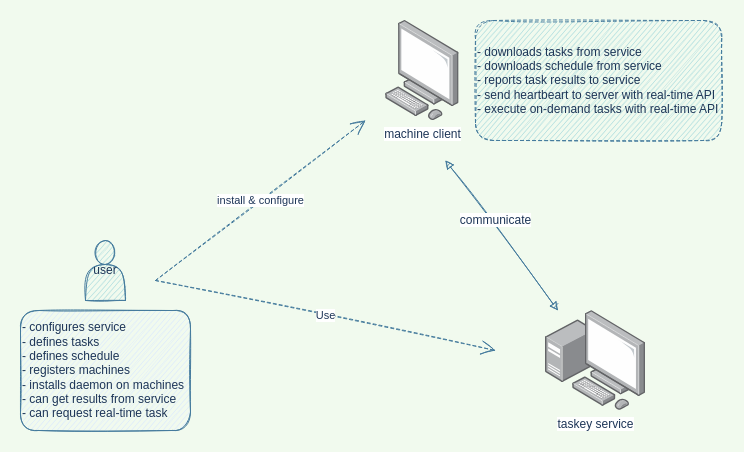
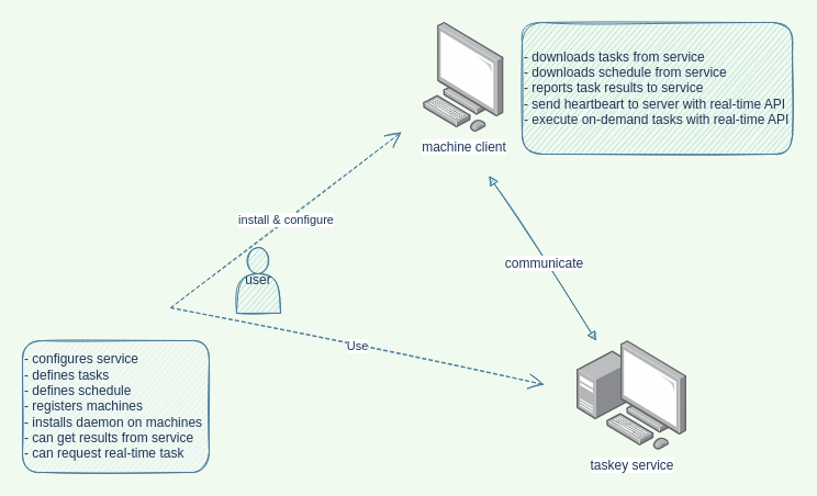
- <mxCell id="6" value="- downloads tasks from service&lt;br&gt;- downloads schedule from service&lt;br&gt;- reports task results to service&lt;br&gt;- send heartbeart to server with real-time API&lt;br&gt;- execute on-demand tasks with real-time API" style="whiteSpace=wrap;html=1;rounded=1;sketch=1;fontColor=#1D3557;strokeColor=#457B9D;fillColor=#A8DADC;align=left;dashed=1;" vertex="1" parent="1"><mxGeometry x="475" y="20" width="246.21" height="120" as="geometry" /></mxCell>
+ <mxCell id="6" value="- downloads tasks from service&lt;br&gt;- downloads schedule from service&lt;br&gt;- reports task results to service&lt;br&gt;- send heartbeart to server with real-time API&lt;br&gt;- execute on-demand tasks with real-time API" style="whiteSpace=wrap;html=1;rounded=1;sketch=1;fontColor=#1D3557;strokeColor=#457B9D;fillColor=#A8DADC;align=left;" vertex="1" parent="1"><mxGeometry x="475" y="20" width="246.21" height="120" as="geometry" /></mxCell>
- <mxCell id="10" value="&lt;span style=&quot;background-color: rgb(255 , 255 , 255)&quot;&gt;communicate&lt;/span&gt;" style="text;html=1;align=center;verticalAlign=middle;resizable=0;points=[];autosize=1;strokeColor=none;fillColor=none;fontColor=#1D3557;" vertex="1" parent="1"><mxGeometry x="450" y="210" width="90" height="20" as="geometry" /></mxCell>
+ <mxCell id="10" value="&lt;span style=&quot;background-color: rgb(255 , 255 , 255)&quot;&gt;communicate&lt;/span&gt;" style="text;html=1;align=center;verticalAlign=middle;resizable=0;points=[];autosize=1;strokeColor=none;fillColor=none;fontColor=#1D3557;" vertex="1" parent="1"><mxGeometry x="450" y="230" width="90" height="20" as="geometry" /></mxCell>
- <mxCell id="3" value="user" style="shape=actor;whiteSpace=wrap;html=1;rounded=1;sketch=1;fontColor=#1D3557;strokeColor=#457B9D;fillColor=#A8DADC;" parent="1" vertex="1"><mxGeometry x="85" y="240" width="40" height="60" as="geometry" /></mxCell>
+ <mxCell id="3" value="user" style="shape=actor;whiteSpace=wrap;html=1;rounded=1;sketch=1;fontColor=#1D3557;strokeColor=#457B9D;fillColor=#A8DADC;" parent="1" vertex="1"><mxGeometry x="215" y="225" width="40" height="60" as="geometry" /></mxCell>
- <mxCell id="2" value="taskey service" style="points=[];aspect=fixed;html=1;align=center;shadow=0;dashed=0;image;image=img/lib/allied_telesis/computer_and_terminals/Personal_Computer_with_Server.svg;rounded=1;sketch=1;fontColor=#1D3557;strokeColor=#457B9D;fillColor=#A8DADC;" parent="1" vertex="1"><mxGeometry x="545" y="310" width="100" height="100" as="geometry" /></mxCell>
+ <mxCell id="2" value="taskey service" style="points=[];aspect=fixed;html=1;align=center;shadow=0;dashed=0;image;image=img/lib/allied_telesis/computer_and_terminals/Personal_Computer_with_Server.svg;rounded=1;sketch=1;fontColor=#1D3557;strokeColor=#457B9D;fillColor=#A8DADC;" parent="1" vertex="1"><mxGeometry x="525" y="310" width="100" height="100" as="geometry" /></mxCell>
